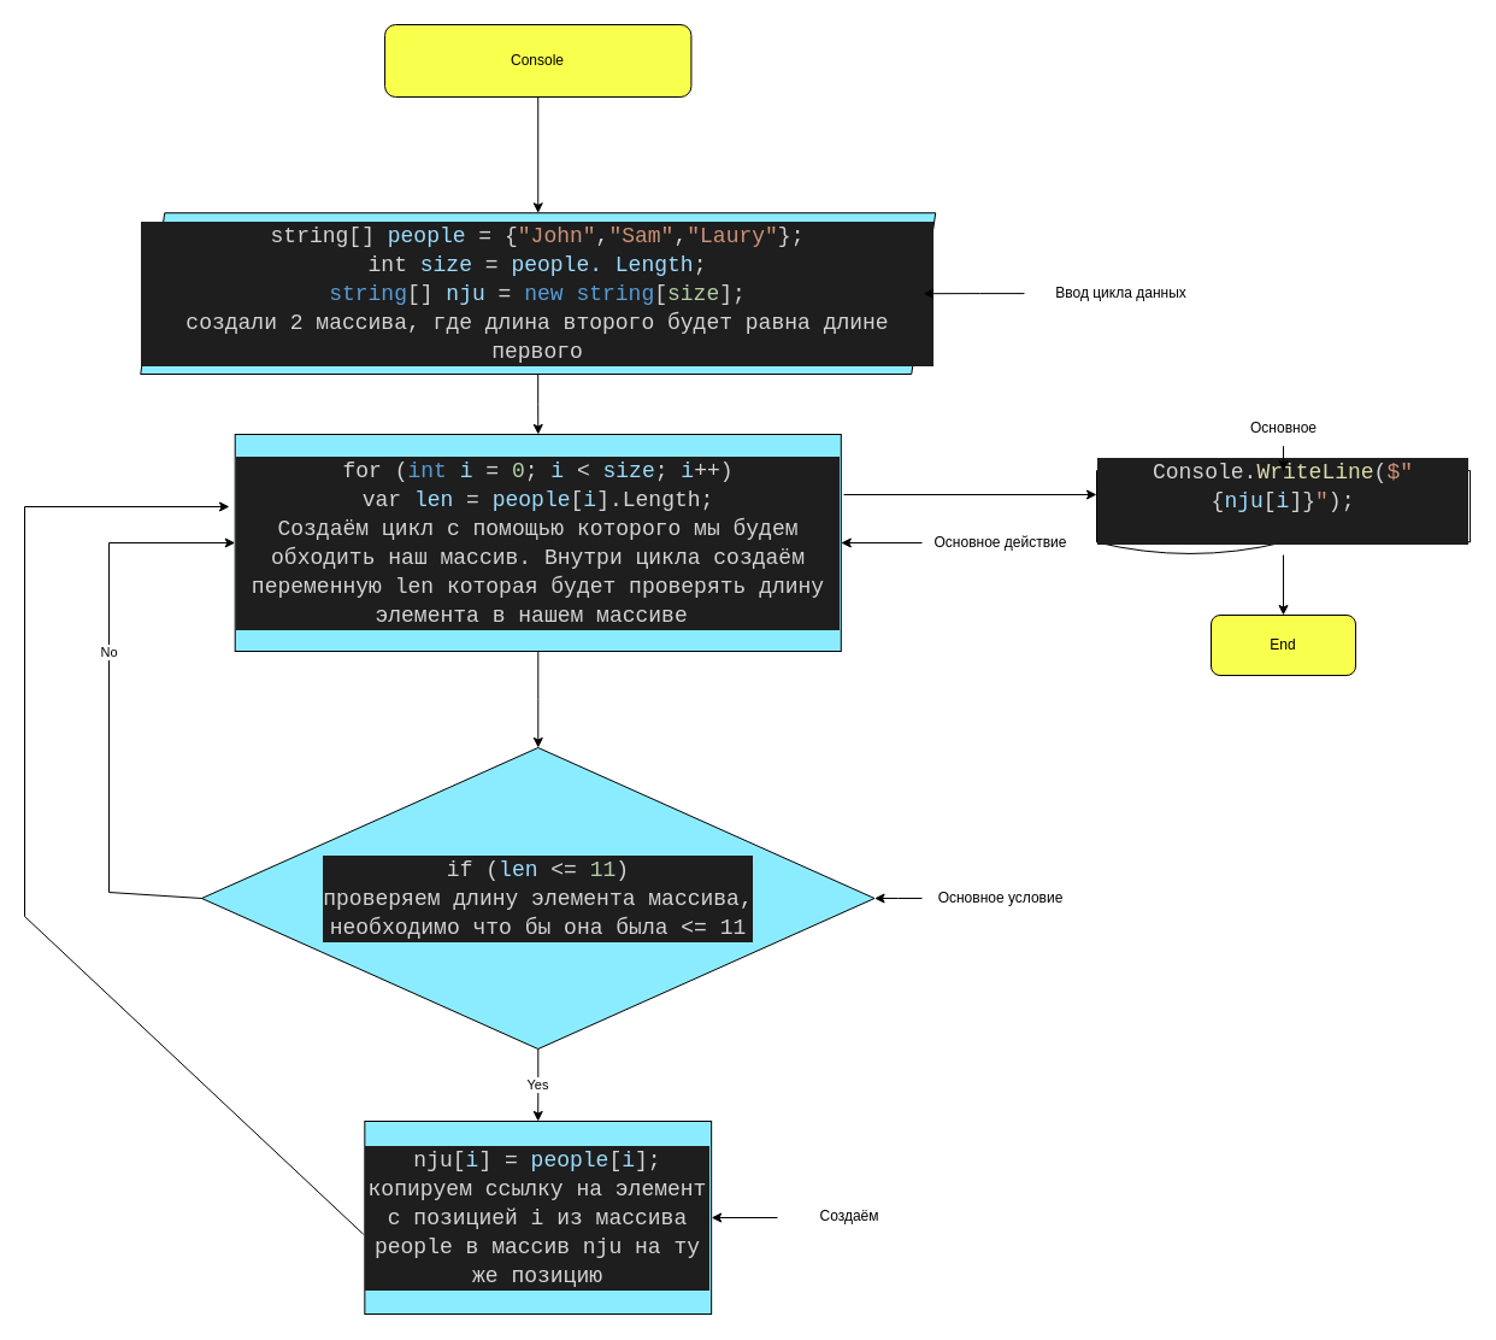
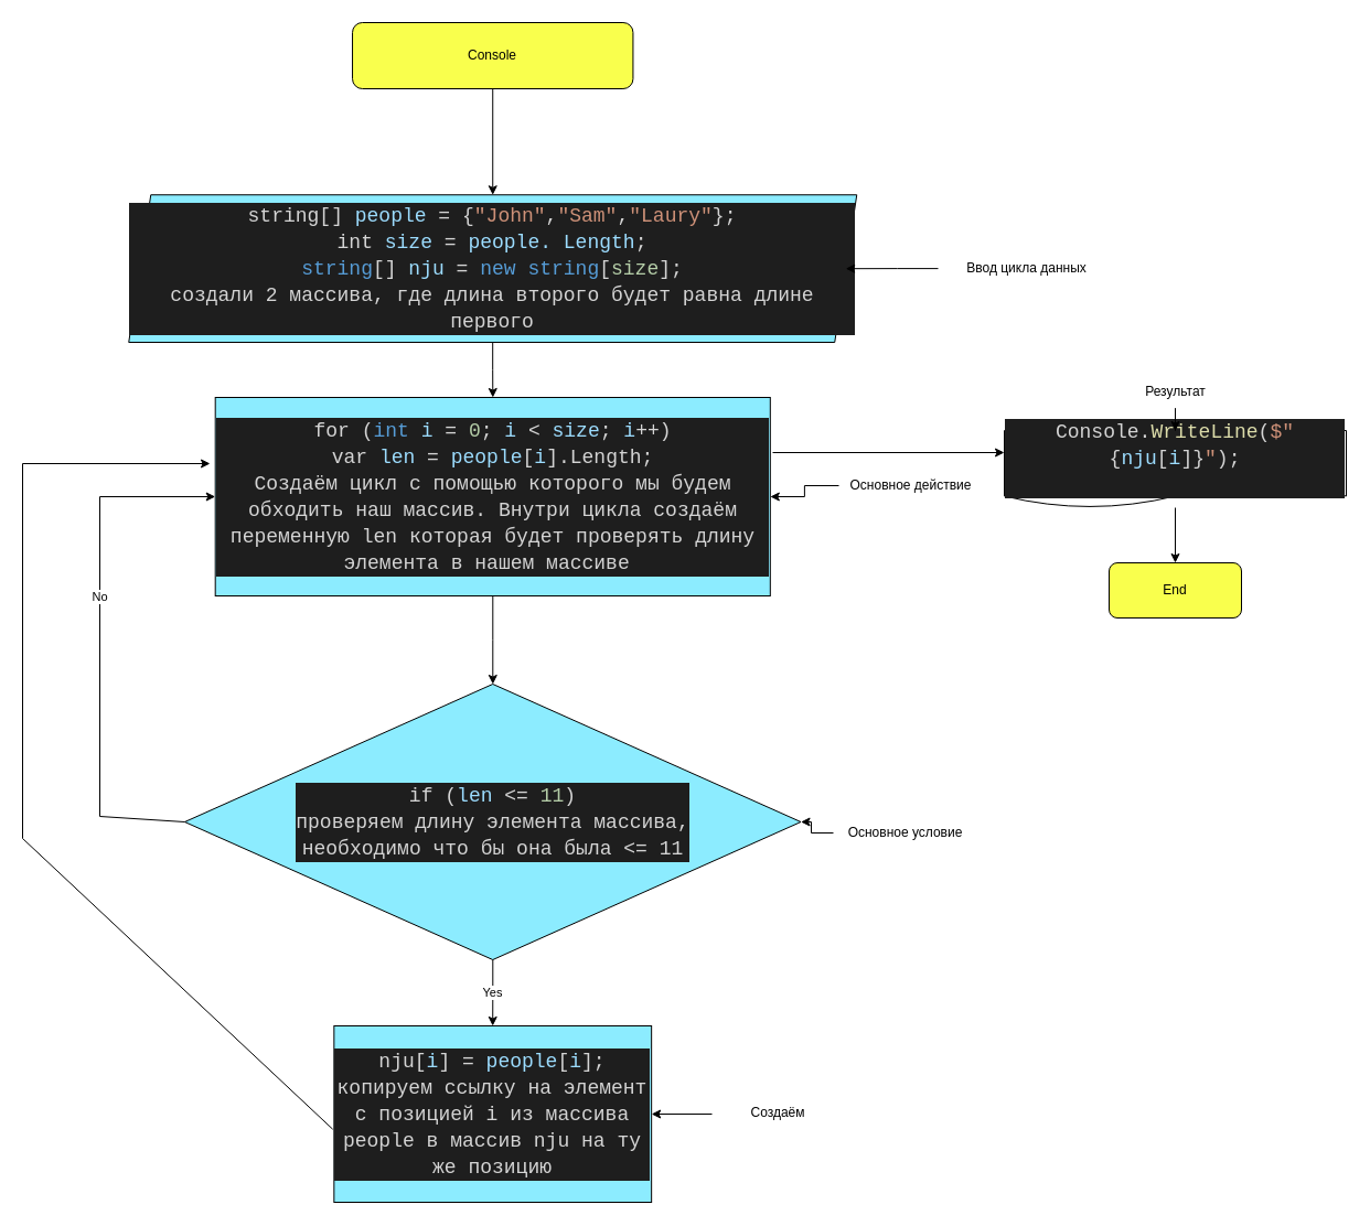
- <mxCell id="16" value="Основное" style="text;html=1;align=center;verticalAlign=middle;resizable=0;points=[];autosize=1;strokeColor=none;fillColor=none;" vertex="1" parent="1"><mxGeometry x="1025" y="340" width="80" height="30" as="geometry" /></mxCell>
+ <mxCell id="16" value="Результат" style="text;html=1;align=center;verticalAlign=middle;resizable=0;points=[];autosize=1;strokeColor=none;fillColor=none;" vertex="1" parent="1"><mxGeometry x="1025" y="340" width="80" height="30" as="geometry" /></mxCell>
- <mxCell id="12" value="Основное действие" style="text;html=1;align=center;verticalAlign=middle;resizable=0;points=[];autosize=1;strokeColor=none;fillColor=none;" vertex="1" parent="1"><mxGeometry x="765" y="435" width="130" height="30" as="geometry" /></mxCell>
+ <mxCell id="12" value="Основное действие" style="text;html=1;align=center;verticalAlign=middle;resizable=0;points=[];autosize=1;strokeColor=none;fillColor=none;" vertex="1" parent="1"><mxGeometry x="760" y="425" width="130" height="30" as="geometry" /></mxCell>
- <mxCell id="20" value="Основное условие" style="text;html=1;align=center;verticalAlign=middle;resizable=0;points=[];autosize=1;strokeColor=none;fillColor=none;" vertex="1" parent="1"><mxGeometry x="765" y="730" width="130" height="30" as="geometry" /></mxCell>
+ <mxCell id="20" value="Основное условие" style="text;html=1;align=center;verticalAlign=middle;resizable=0;points=[];autosize=1;strokeColor=none;fillColor=none;" vertex="1" parent="1"><mxGeometry x="755" y="740" width="130" height="30" as="geometry" /></mxCell>
